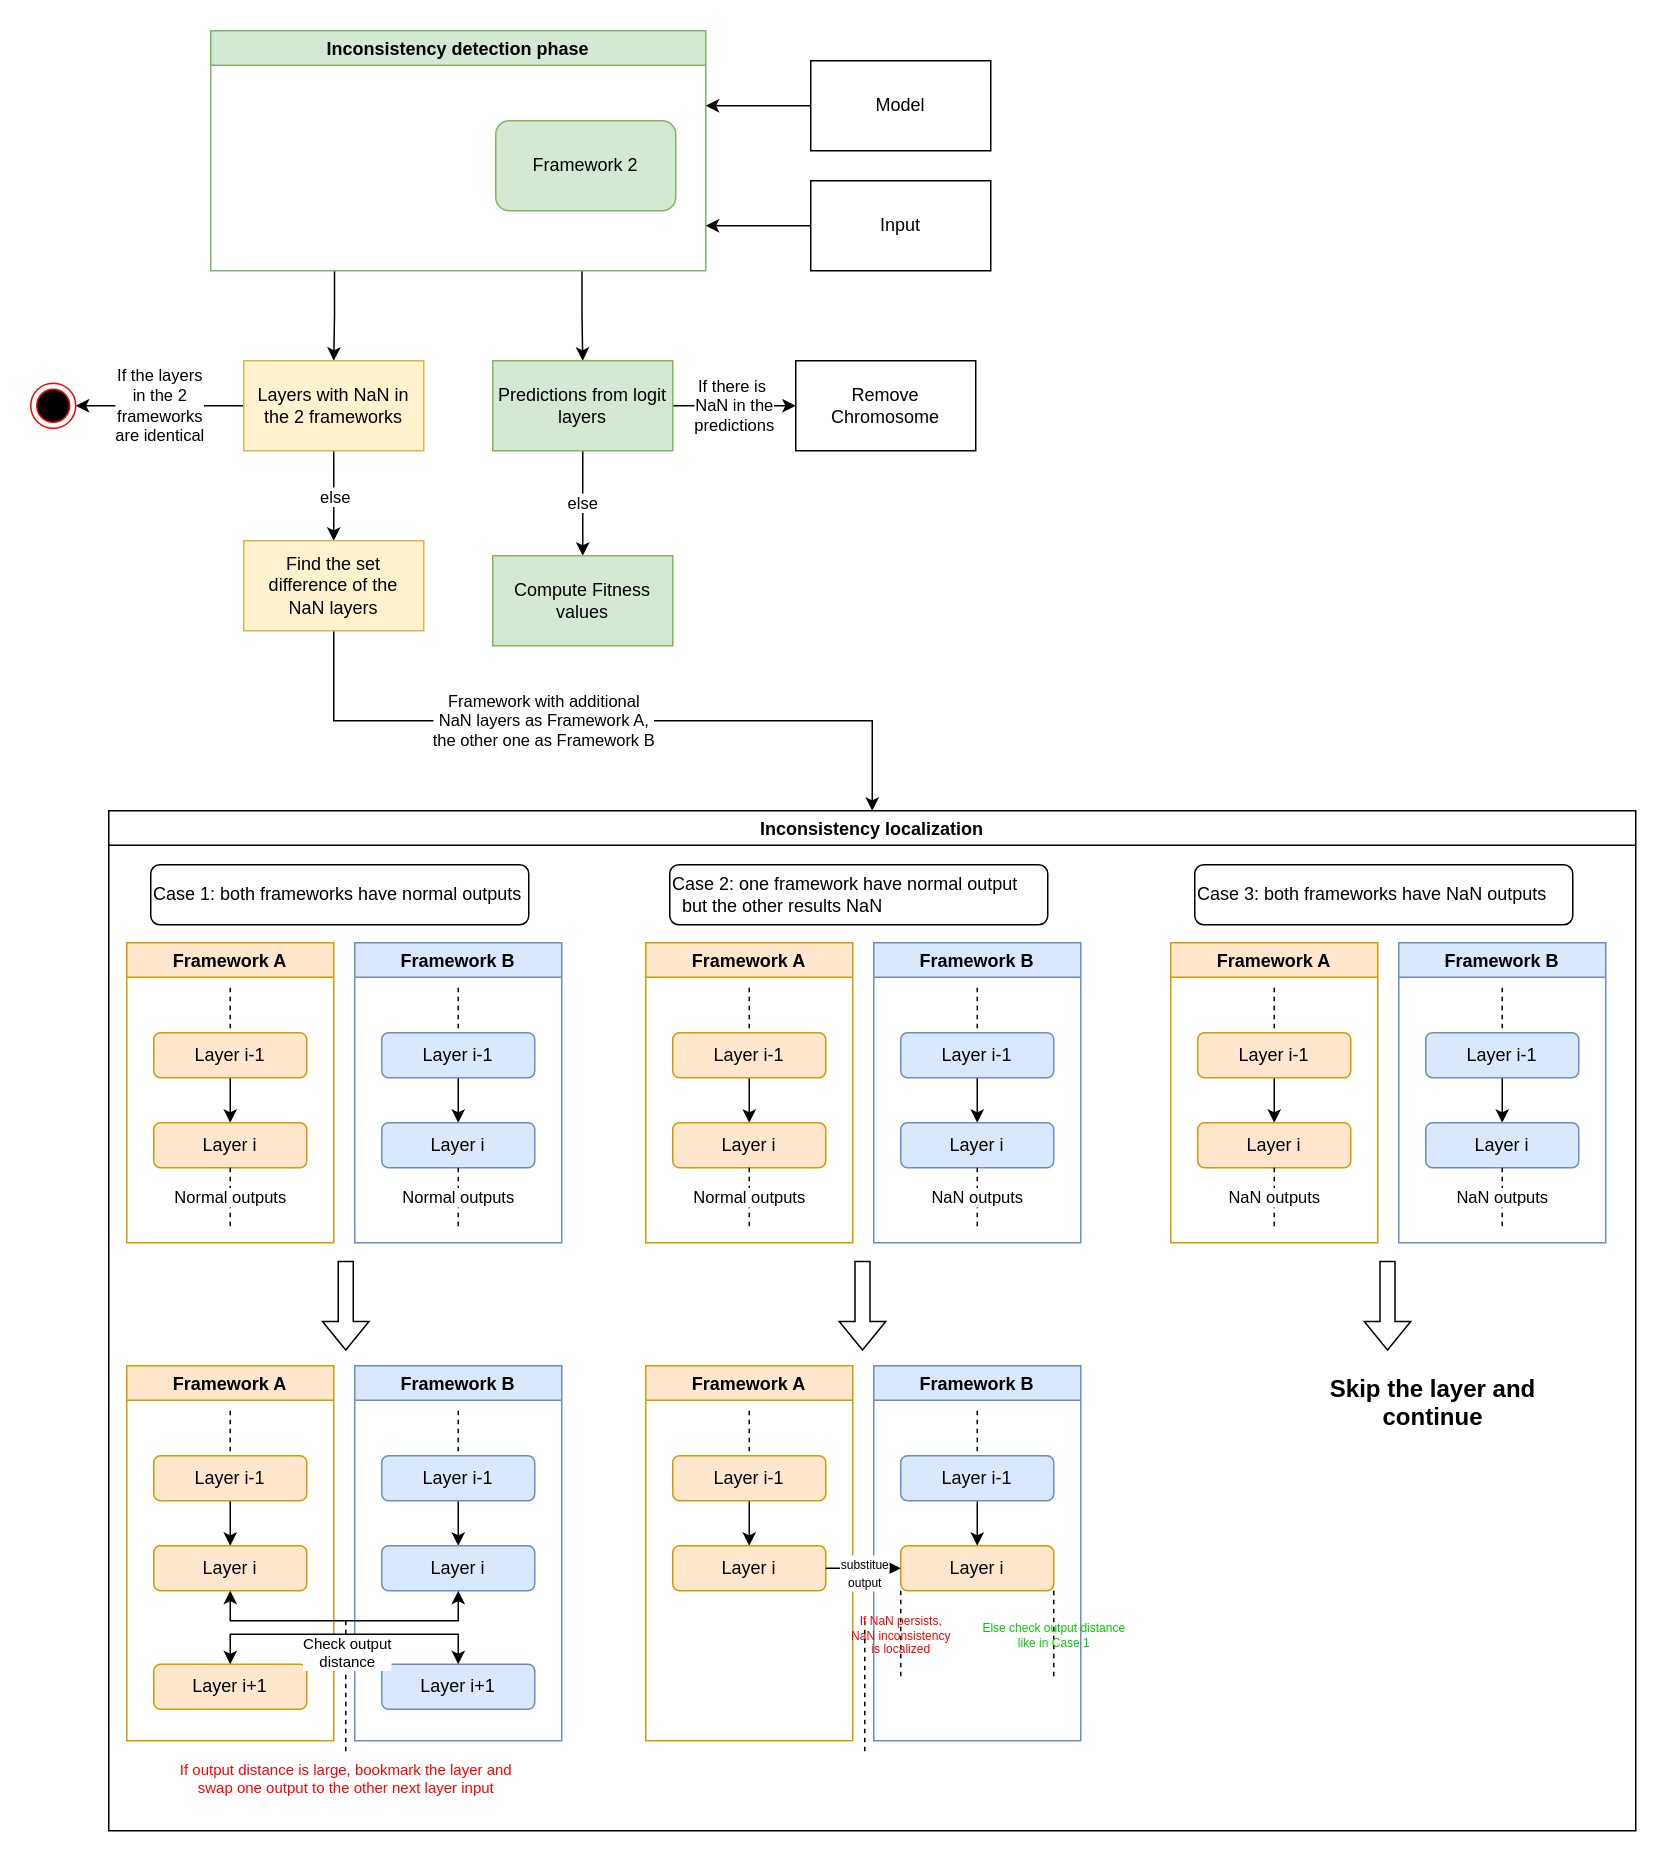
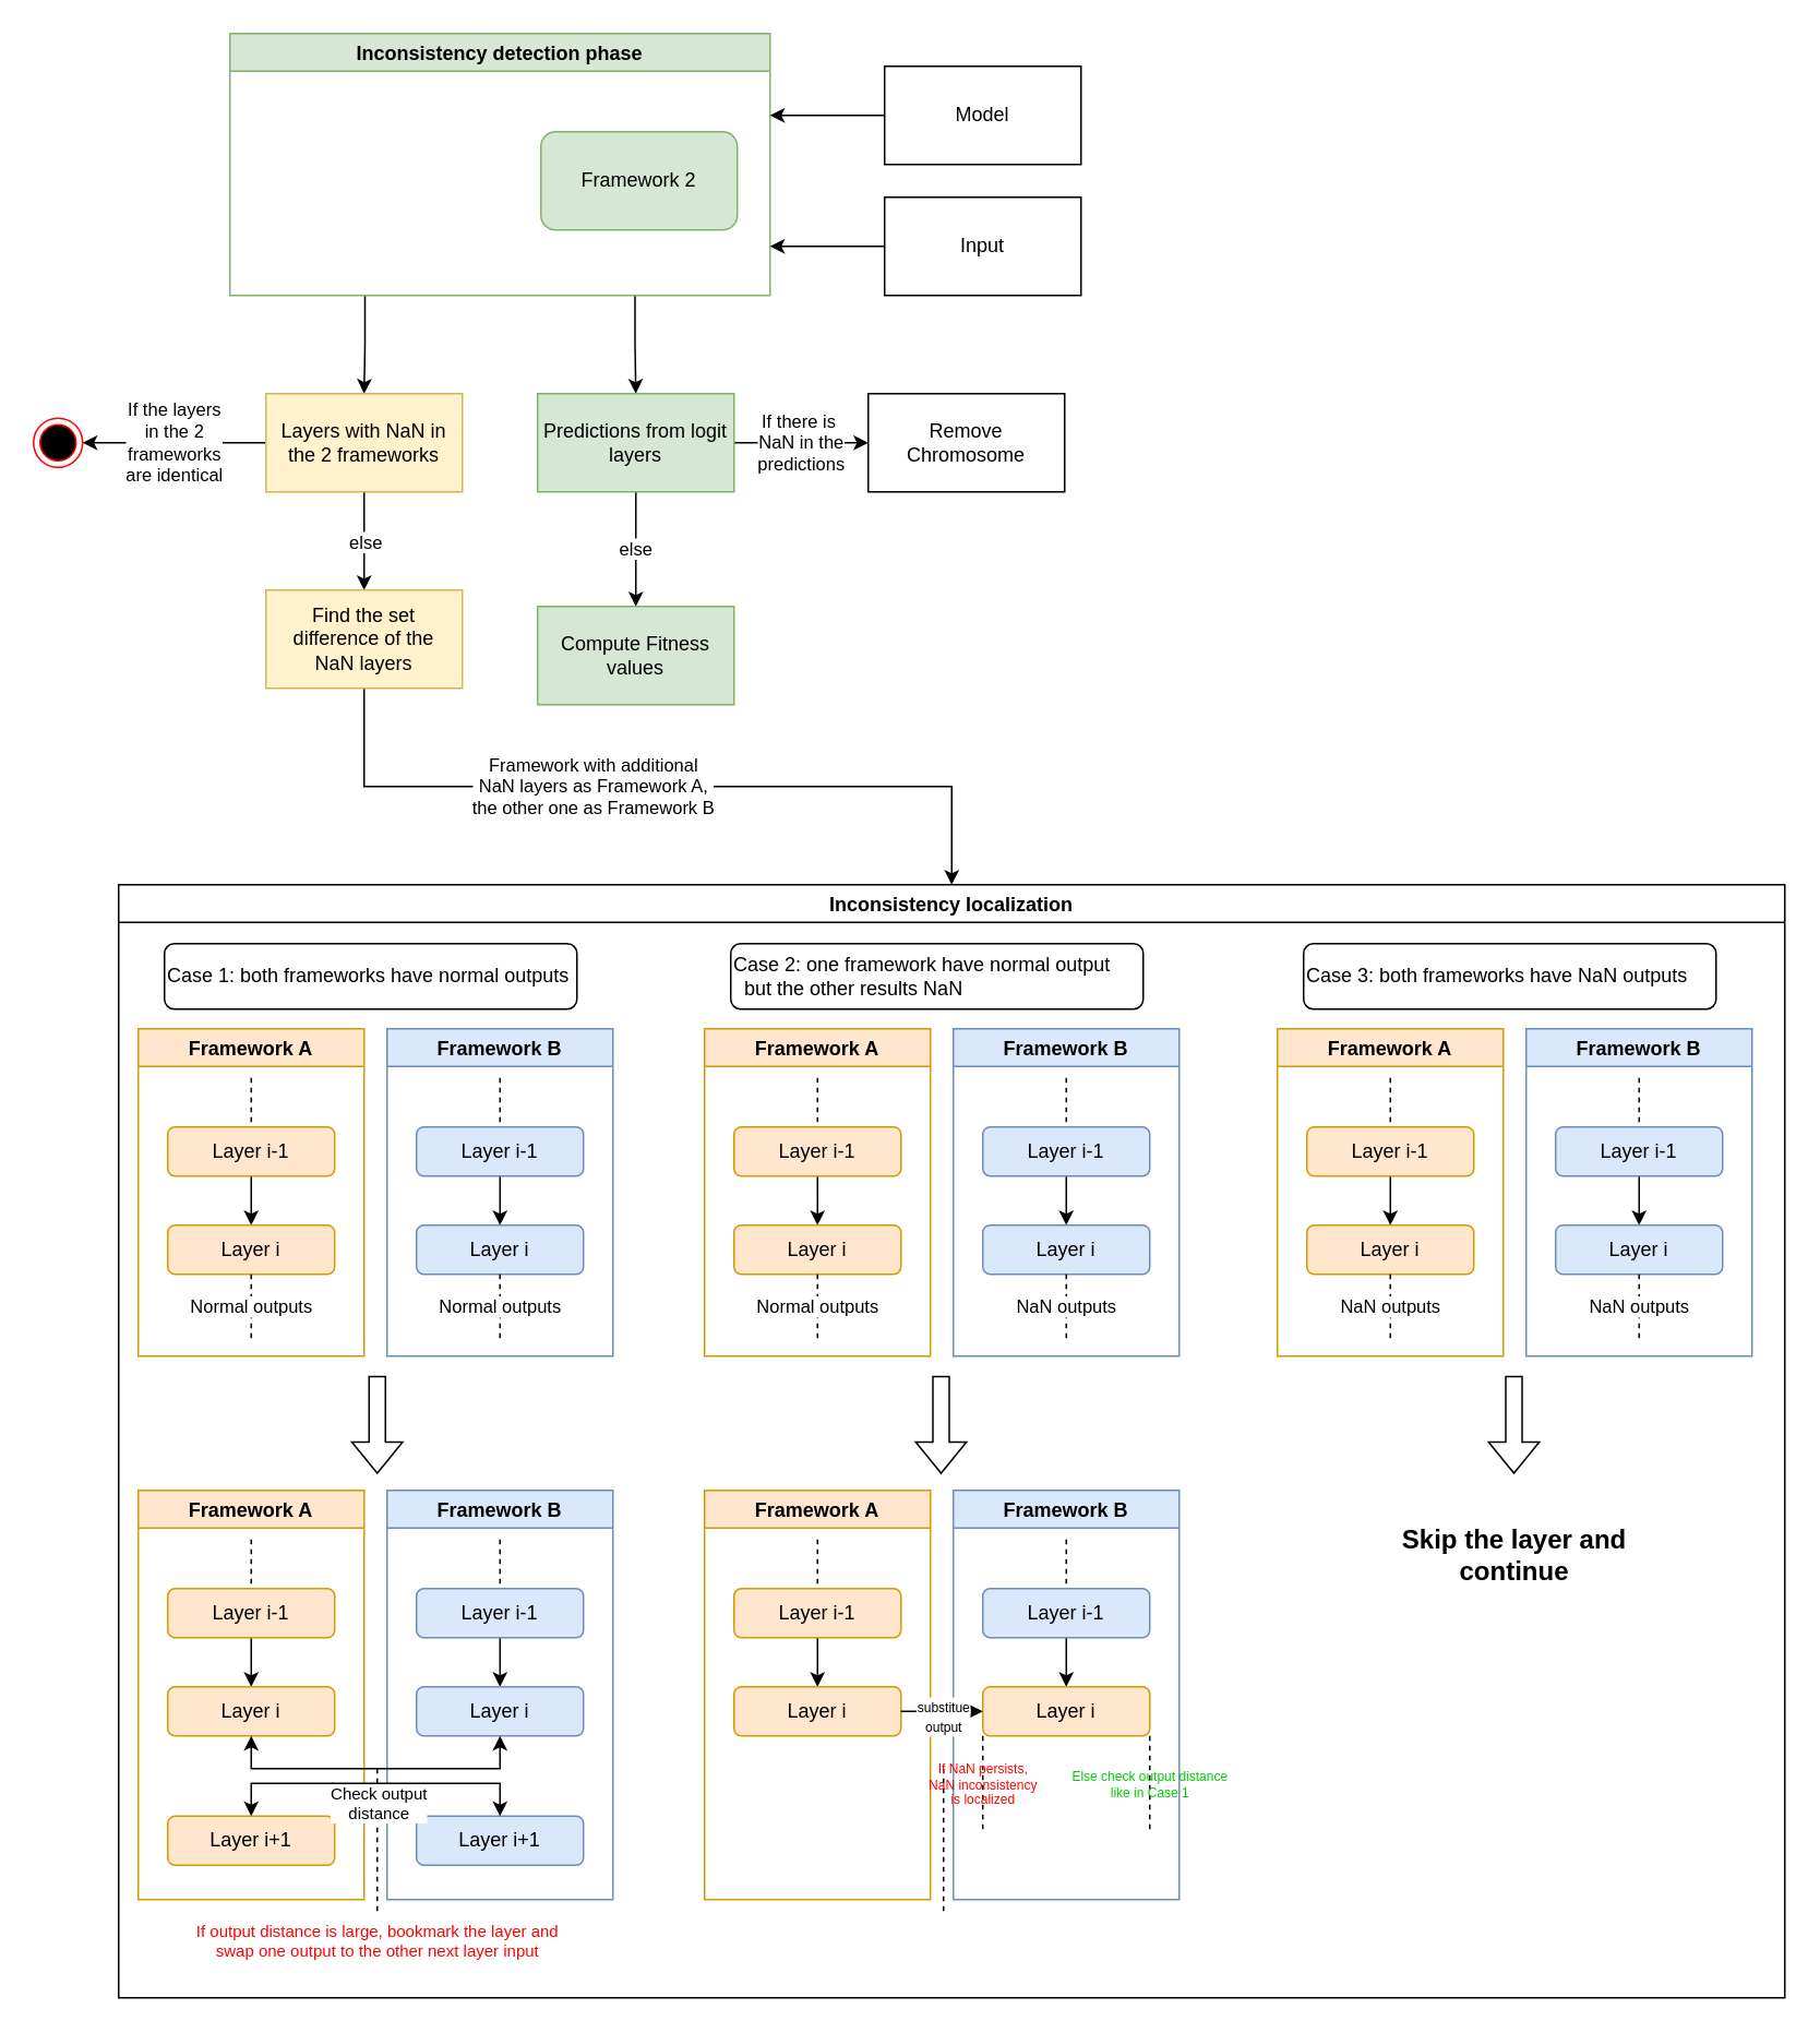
- <mxCell id="70" value="&lt;h1&gt;&lt;font color=&quot;#000000&quot;&gt;Skip the layer and continue&lt;/font&gt;&lt;/h1&gt;" style="text;html=1;strokeColor=none;fillColor=none;spacing=5;spacingTop=-20;whiteSpace=wrap;overflow=hidden;rounded=0;fontSize=8;fontColor=#00CC00;align=center;" vertex="1" parent="2"><mxGeometry x="788" y="375" width="190" height="50" as="geometry" /></mxCell>
+ <mxCell id="70" value="&lt;h1&gt;&lt;font color=&quot;#000000&quot;&gt;Skip the layer and continue&lt;/font&gt;&lt;/h1&gt;" style="text;html=1;strokeColor=none;fillColor=none;spacing=5;spacingTop=-20;whiteSpace=wrap;overflow=hidden;rounded=0;fontSize=8;fontColor=#00CC00;align=center;" vertex="1" parent="2"><mxGeometry x="758" y="390" width="190" height="50" as="geometry" /></mxCell>
